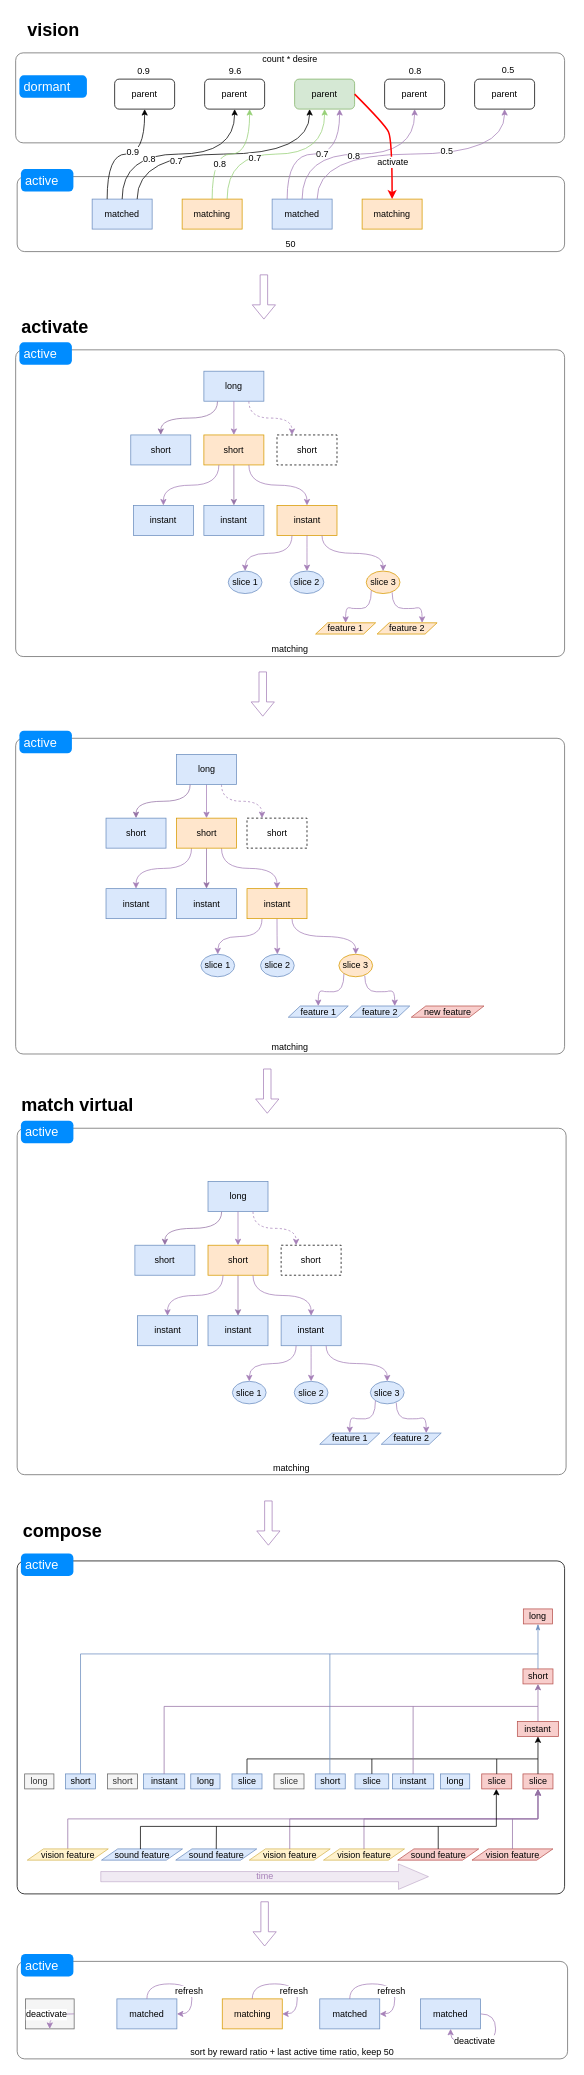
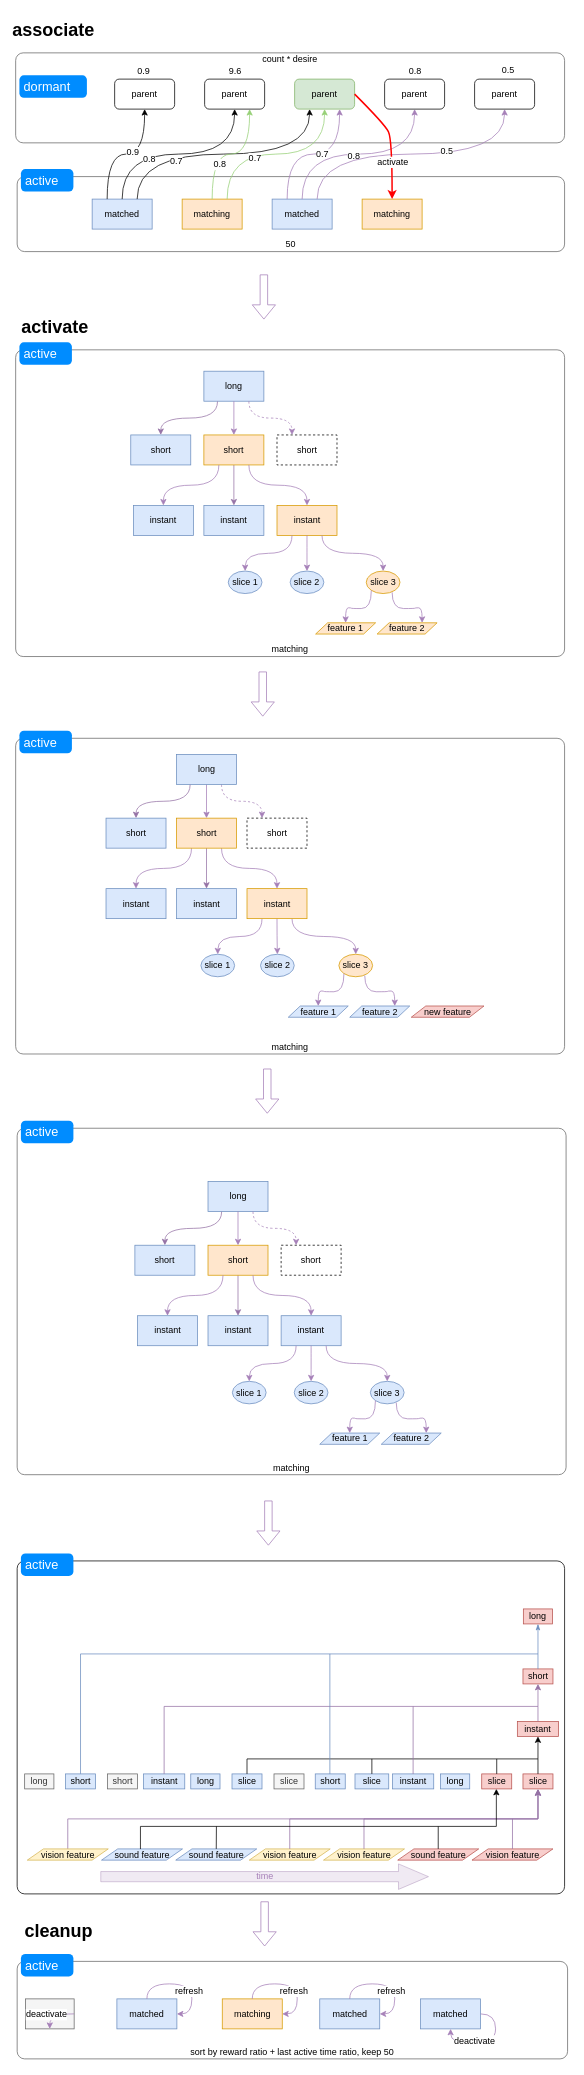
- <mxCell id="35" value="vision" style="text;strokeColor=none;fillColor=none;html=1;fontSize=24;fontStyle=1;verticalAlign=middle;align=center;" parent="1" vertex="1"><mxGeometry x="20" y="20" width="100" height="40" as="geometry" /></mxCell>
+ <mxCell id="35" value="associate" style="text;strokeColor=none;fillColor=none;html=1;fontSize=24;fontStyle=1;verticalAlign=middle;align=center;" parent="1" vertex="1"><mxGeometry x="20" y="20" width="100" height="40" as="geometry" /></mxCell>
- <mxCell id="63" value="match virtual" style="text;strokeColor=none;fillColor=none;html=1;fontSize=24;fontStyle=1;verticalAlign=middle;align=center;dashed=1;" parent="1" vertex="1"><mxGeometry x="20" y="1454" width="164" height="40" as="geometry" /></mxCell>
- <mxCell id="65" value="compose" style="text;strokeColor=none;fillColor=none;html=1;fontSize=24;fontStyle=1;verticalAlign=middle;align=center;dashed=1;" parent="1" vertex="1"><mxGeometry x="32" y="2020.5" width="100" height="40" as="geometry" /></mxCell>
+ <mxCell id="118" value="cleanup" style="text;strokeColor=none;fillColor=none;html=1;fontSize=24;fontStyle=1;verticalAlign=middle;align=center;dashed=1;" parent="1" vertex="1"><mxGeometry x="26.5" y="2555" width="100" height="40" as="geometry" /></mxCell>
